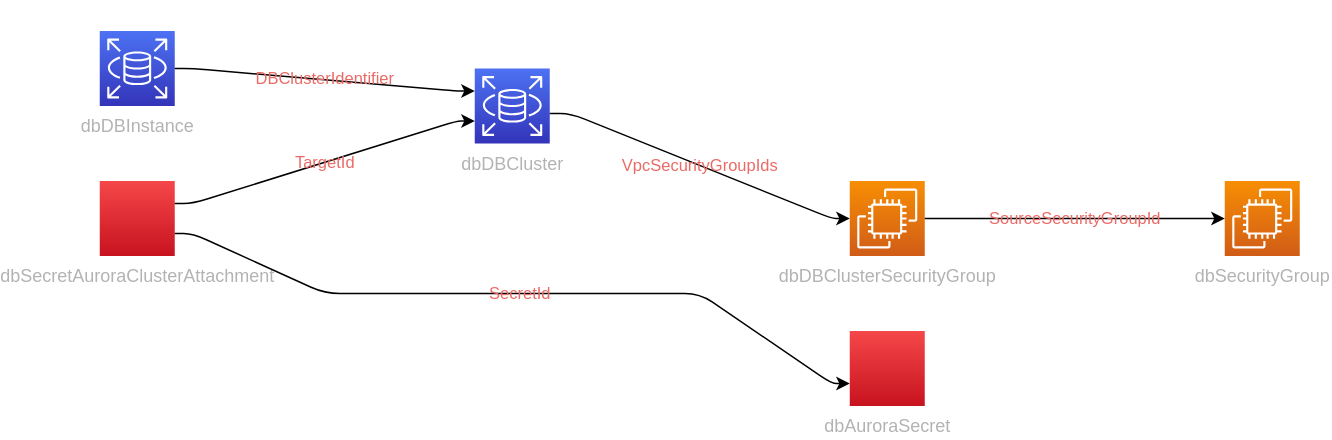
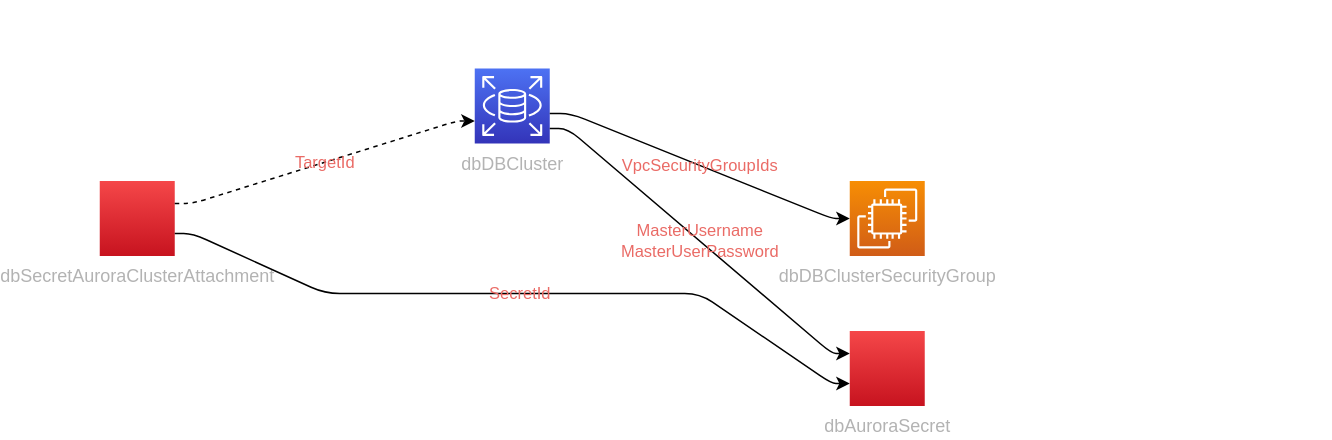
- <mxCell id="6" value="dbDBInstance" style="outlineConnect=0;fontColor=#B3B3B3;gradientColor=#4D72F3;gradientDirection=north;fillColor=#3334B9;strokeColor=#ffffff;dashed=0;verticalLabelPosition=bottom;verticalAlign=top;align=center;html=1;fontSize=12;fontStyle=0;aspect=fixed;shape=mxgraph.aws4.resourceIcon;resIcon=mxgraph.aws4.rds;" vertex="1" parent="1"><mxGeometry y="20" width="50" height="50" as="geometry" x="20" /></mxCell>
- <mxCell id="11" value="DBClusterIdentifier" style="edgeStyle=orthogonalEdgeStyle;rounded=1;orthogonalLoop=1;jettySize=auto;html=1;labelBackgroundColor=none;fontColor=#EA6B66;noEdgeStyle=1;orthogonal=1;" edge="1" parent="1" source="6" target="5"><mxGeometry relative="1" as="geometry"><Array as="points"><mxPoint x="82" y="45" /><mxPoint x="258" y="60" /></Array></mxGeometry></mxCell>
- <mxCell id="13" value="TargetId" style="edgeStyle=orthogonalEdgeStyle;rounded=1;orthogonalLoop=1;jettySize=auto;html=1;labelBackgroundColor=none;fontColor=#EA6B66;noEdgeStyle=1;orthogonal=1;" edge="1" parent="1" source="7" target="5"><mxGeometry relative="1" as="geometry"><Array as="points"><mxPoint x="82" y="135" /><mxPoint x="258" y="80" /></Array></mxGeometry></mxCell>
+ <mxCell id="13" value="TargetId" style="edgeStyle=orthogonalEdgeStyle;rounded=1;orthogonalLoop=1;jettySize=auto;html=1;labelBackgroundColor=none;fontColor=#EA6B66;noEdgeStyle=1;orthogonal=1;dashed=1;" edge="1" parent="1" source="7" target="5"><mxGeometry relative="1" as="geometry"><Array as="points"><mxPoint x="82" y="135" /><mxPoint x="258" y="80" /></Array></mxGeometry></mxCell>
- <mxCell id="8" value="SourceSecurityGroupId" style="edgeStyle=orthogonalEdgeStyle;rounded=1;orthogonalLoop=1;jettySize=auto;html=1;labelBackgroundColor=none;fontColor=#EA6B66;noEdgeStyle=1;orthogonal=1;" edge="1" parent="1" source="3" target="2"><mxGeometry relative="1" as="geometry"><Array as="points"><mxPoint x="582" y="145" /><mxPoint x="758" y="145" /></Array></mxGeometry></mxCell>
- <mxCell id="2" value="dbSecurityGroup" style="outlineConnect=0;fontColor=#B3B3B3;gradientColor=#F78E04;gradientDirection=north;fillColor=#D05C17;strokeColor=#ffffff;dashed=0;verticalLabelPosition=bottom;verticalAlign=top;align=center;html=1;fontSize=12;fontStyle=0;aspect=fixed;shape=mxgraph.aws4.resourceIcon;resIcon=mxgraph.aws4.ec2;" vertex="1" parent="1"><mxGeometry x="770" y="120" width="50" height="50" as="geometry" /></mxCell>
+ <mxCell id="9" value="MasterUsername&#10;MasterUserPassword" style="edgeStyle=orthogonalEdgeStyle;rounded=1;orthogonalLoop=1;jettySize=auto;html=1;labelBackgroundColor=none;fontColor=#EA6B66;noEdgeStyle=1;orthogonal=1;" edge="1" parent="1" source="5" target="4"><mxGeometry relative="1" as="geometry"><Array as="points"><mxPoint x="332" y="85" /><mxPoint x="508" y="235" /></Array></mxGeometry></mxCell>
